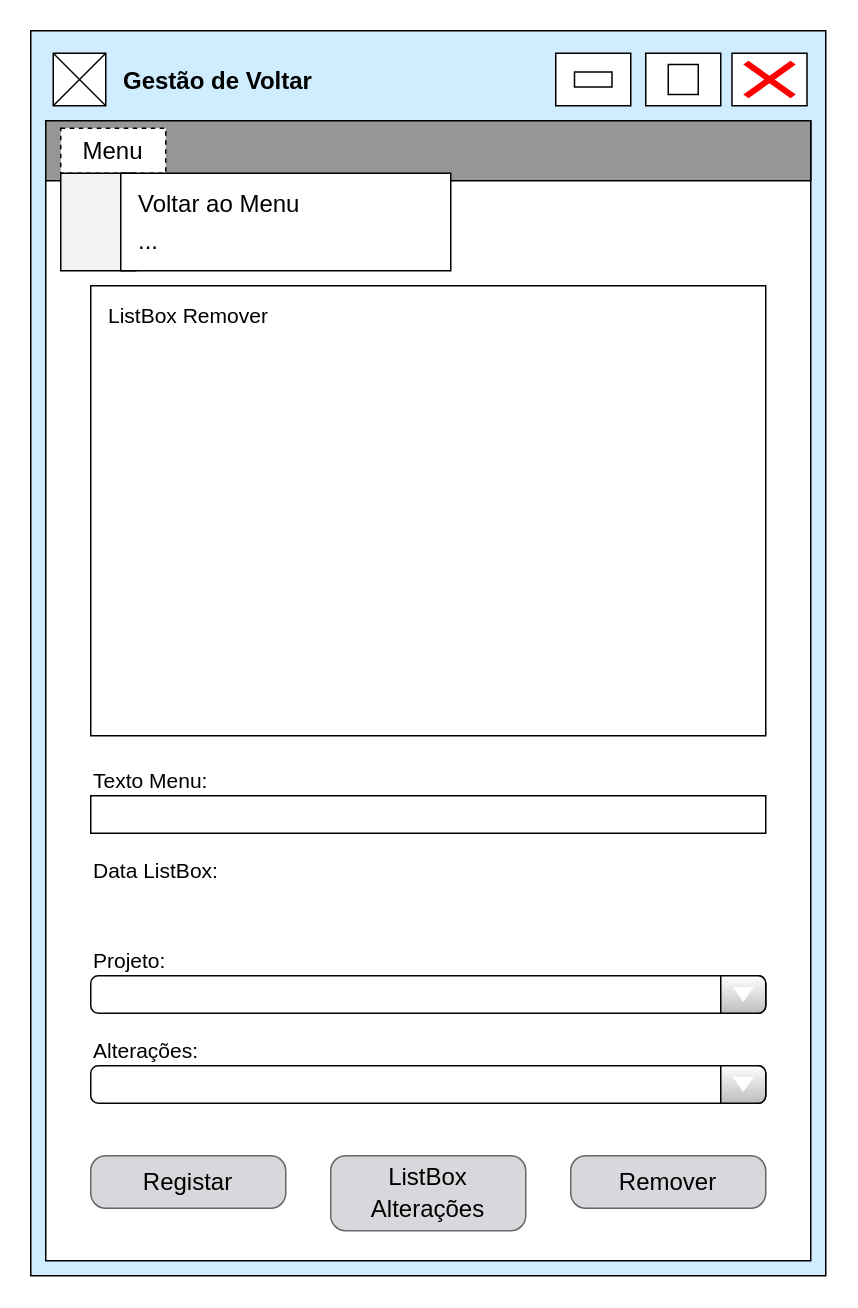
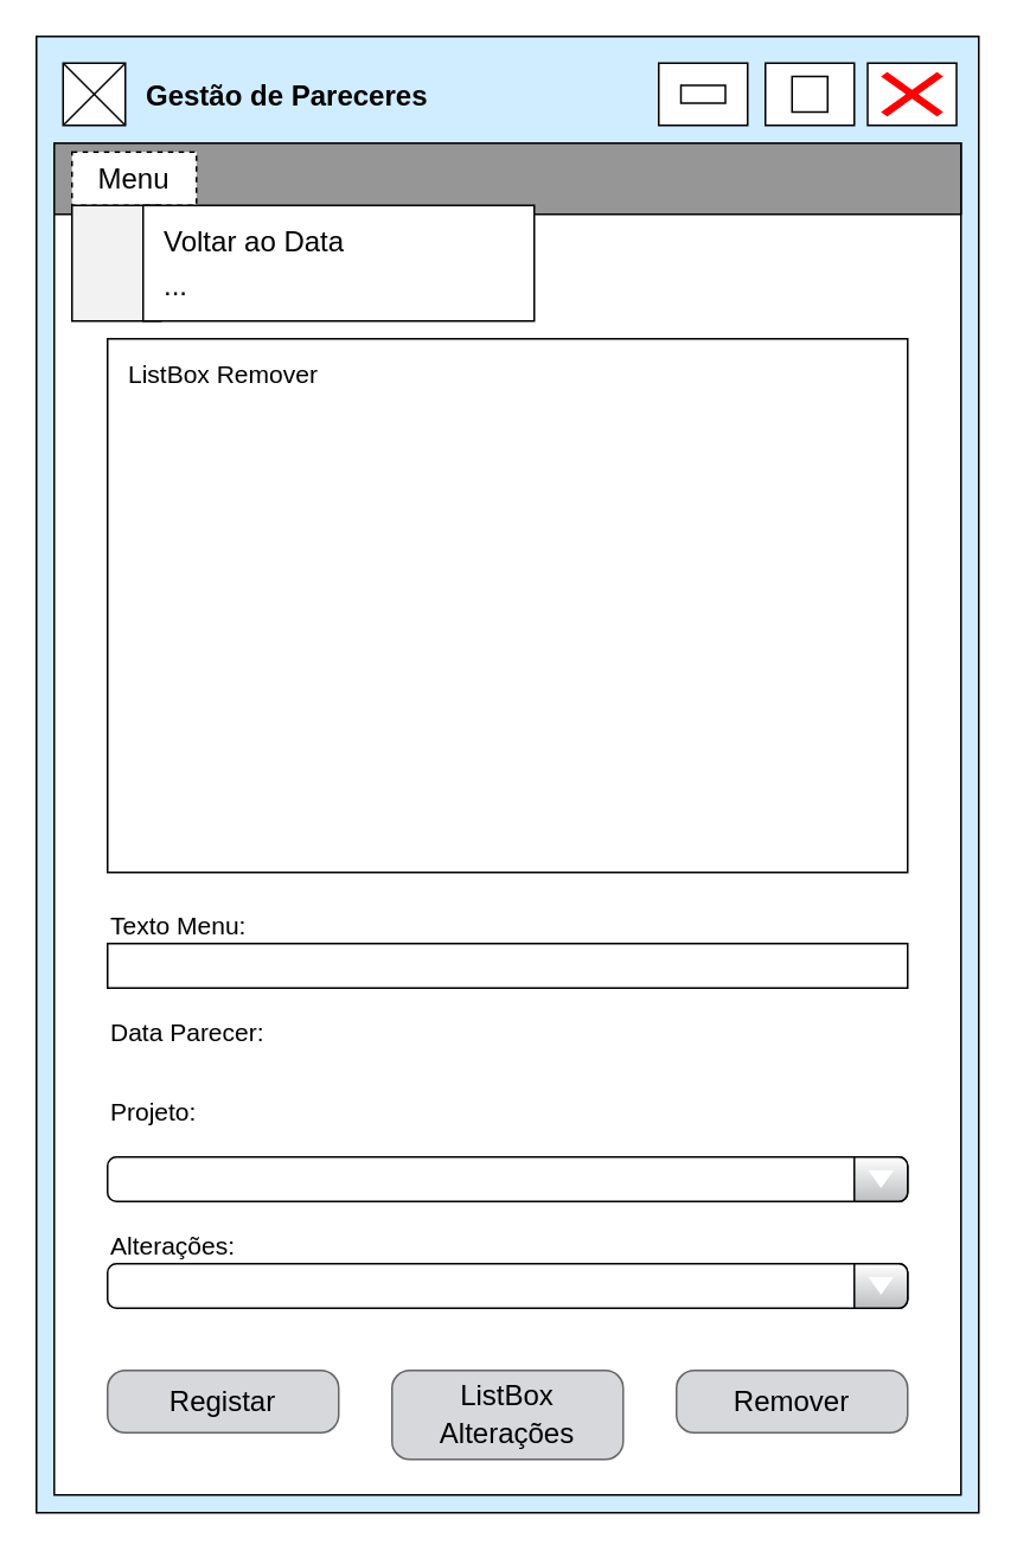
- <mxCell id="11" value="&lt;font size=&quot;1&quot;&gt;&lt;b style=&quot;font-size: 16px&quot;&gt;Gestão de Voltar&lt;/b&gt;&lt;/font&gt;" style="text;html=1;strokeColor=none;fillColor=none;align=left;verticalAlign=middle;whiteSpace=wrap;rounded=0;" parent="1" vertex="1"><mxGeometry x="80" y="42.5" width="320" height="20" as="geometry" /></mxCell>
+ <mxCell id="11" value="&lt;font size=&quot;1&quot;&gt;&lt;b style=&quot;font-size: 16px&quot;&gt;Gestão de Pareceres&lt;/b&gt;&lt;/font&gt;" style="text;html=1;strokeColor=none;fillColor=none;align=left;verticalAlign=middle;whiteSpace=wrap;rounded=0;" parent="1" vertex="1"><mxGeometry x="80" y="42.5" width="320" height="20" as="geometry" /></mxCell>
- <mxCell id="19" value="&lt;span style=&quot;font-size: 16px&quot;&gt;Voltar ao Menu&lt;/span&gt;" style="text;html=1;strokeColor=none;fillColor=none;align=left;verticalAlign=middle;whiteSpace=wrap;rounded=0;" parent="1" vertex="1"><mxGeometry x="90" y="125" width="170" height="20" as="geometry" /></mxCell>
+ <mxCell id="19" value="&lt;span style=&quot;font-size: 16px&quot;&gt;Voltar ao Data&lt;/span&gt;" style="text;html=1;strokeColor=none;fillColor=none;align=left;verticalAlign=middle;whiteSpace=wrap;rounded=0;" parent="1" vertex="1"><mxGeometry x="90" y="125" width="170" height="20" as="geometry" /></mxCell>
- <mxCell id="27" value="&lt;span style=&quot;font-size: 14px&quot;&gt;Data ListBox:&lt;/span&gt;" style="text;html=1;strokeColor=none;fillColor=none;align=left;verticalAlign=middle;whiteSpace=wrap;rounded=0;" parent="1" vertex="1"><mxGeometry x="60" y="570" width="130" height="20" as="geometry" /></mxCell>
+ <mxCell id="27" value="&lt;span style=&quot;font-size: 14px&quot;&gt;Data Parecer:&lt;/span&gt;" style="text;html=1;strokeColor=none;fillColor=none;align=left;verticalAlign=middle;whiteSpace=wrap;rounded=0;" parent="1" vertex="1"><mxGeometry x="60" y="570" width="130" height="20" as="geometry" /></mxCell>
- <mxCell id="23" value="&lt;span style=&quot;font-size: 14px&quot;&gt;Projeto:&lt;/span&gt;" style="text;html=1;strokeColor=none;fillColor=none;align=left;verticalAlign=middle;whiteSpace=wrap;rounded=0;" parent="1" vertex="1"><mxGeometry x="60" y="630" width="110" height="20" as="geometry" /></mxCell>
+ <mxCell id="23" value="&lt;span style=&quot;font-size: 14px&quot;&gt;Projeto:&lt;/span&gt;" style="text;html=1;strokeColor=none;fillColor=none;align=left;verticalAlign=middle;whiteSpace=wrap;rounded=0;" parent="1" vertex="1"><mxGeometry x="60" y="615" width="110" height="20" as="geometry" /></mxCell>
